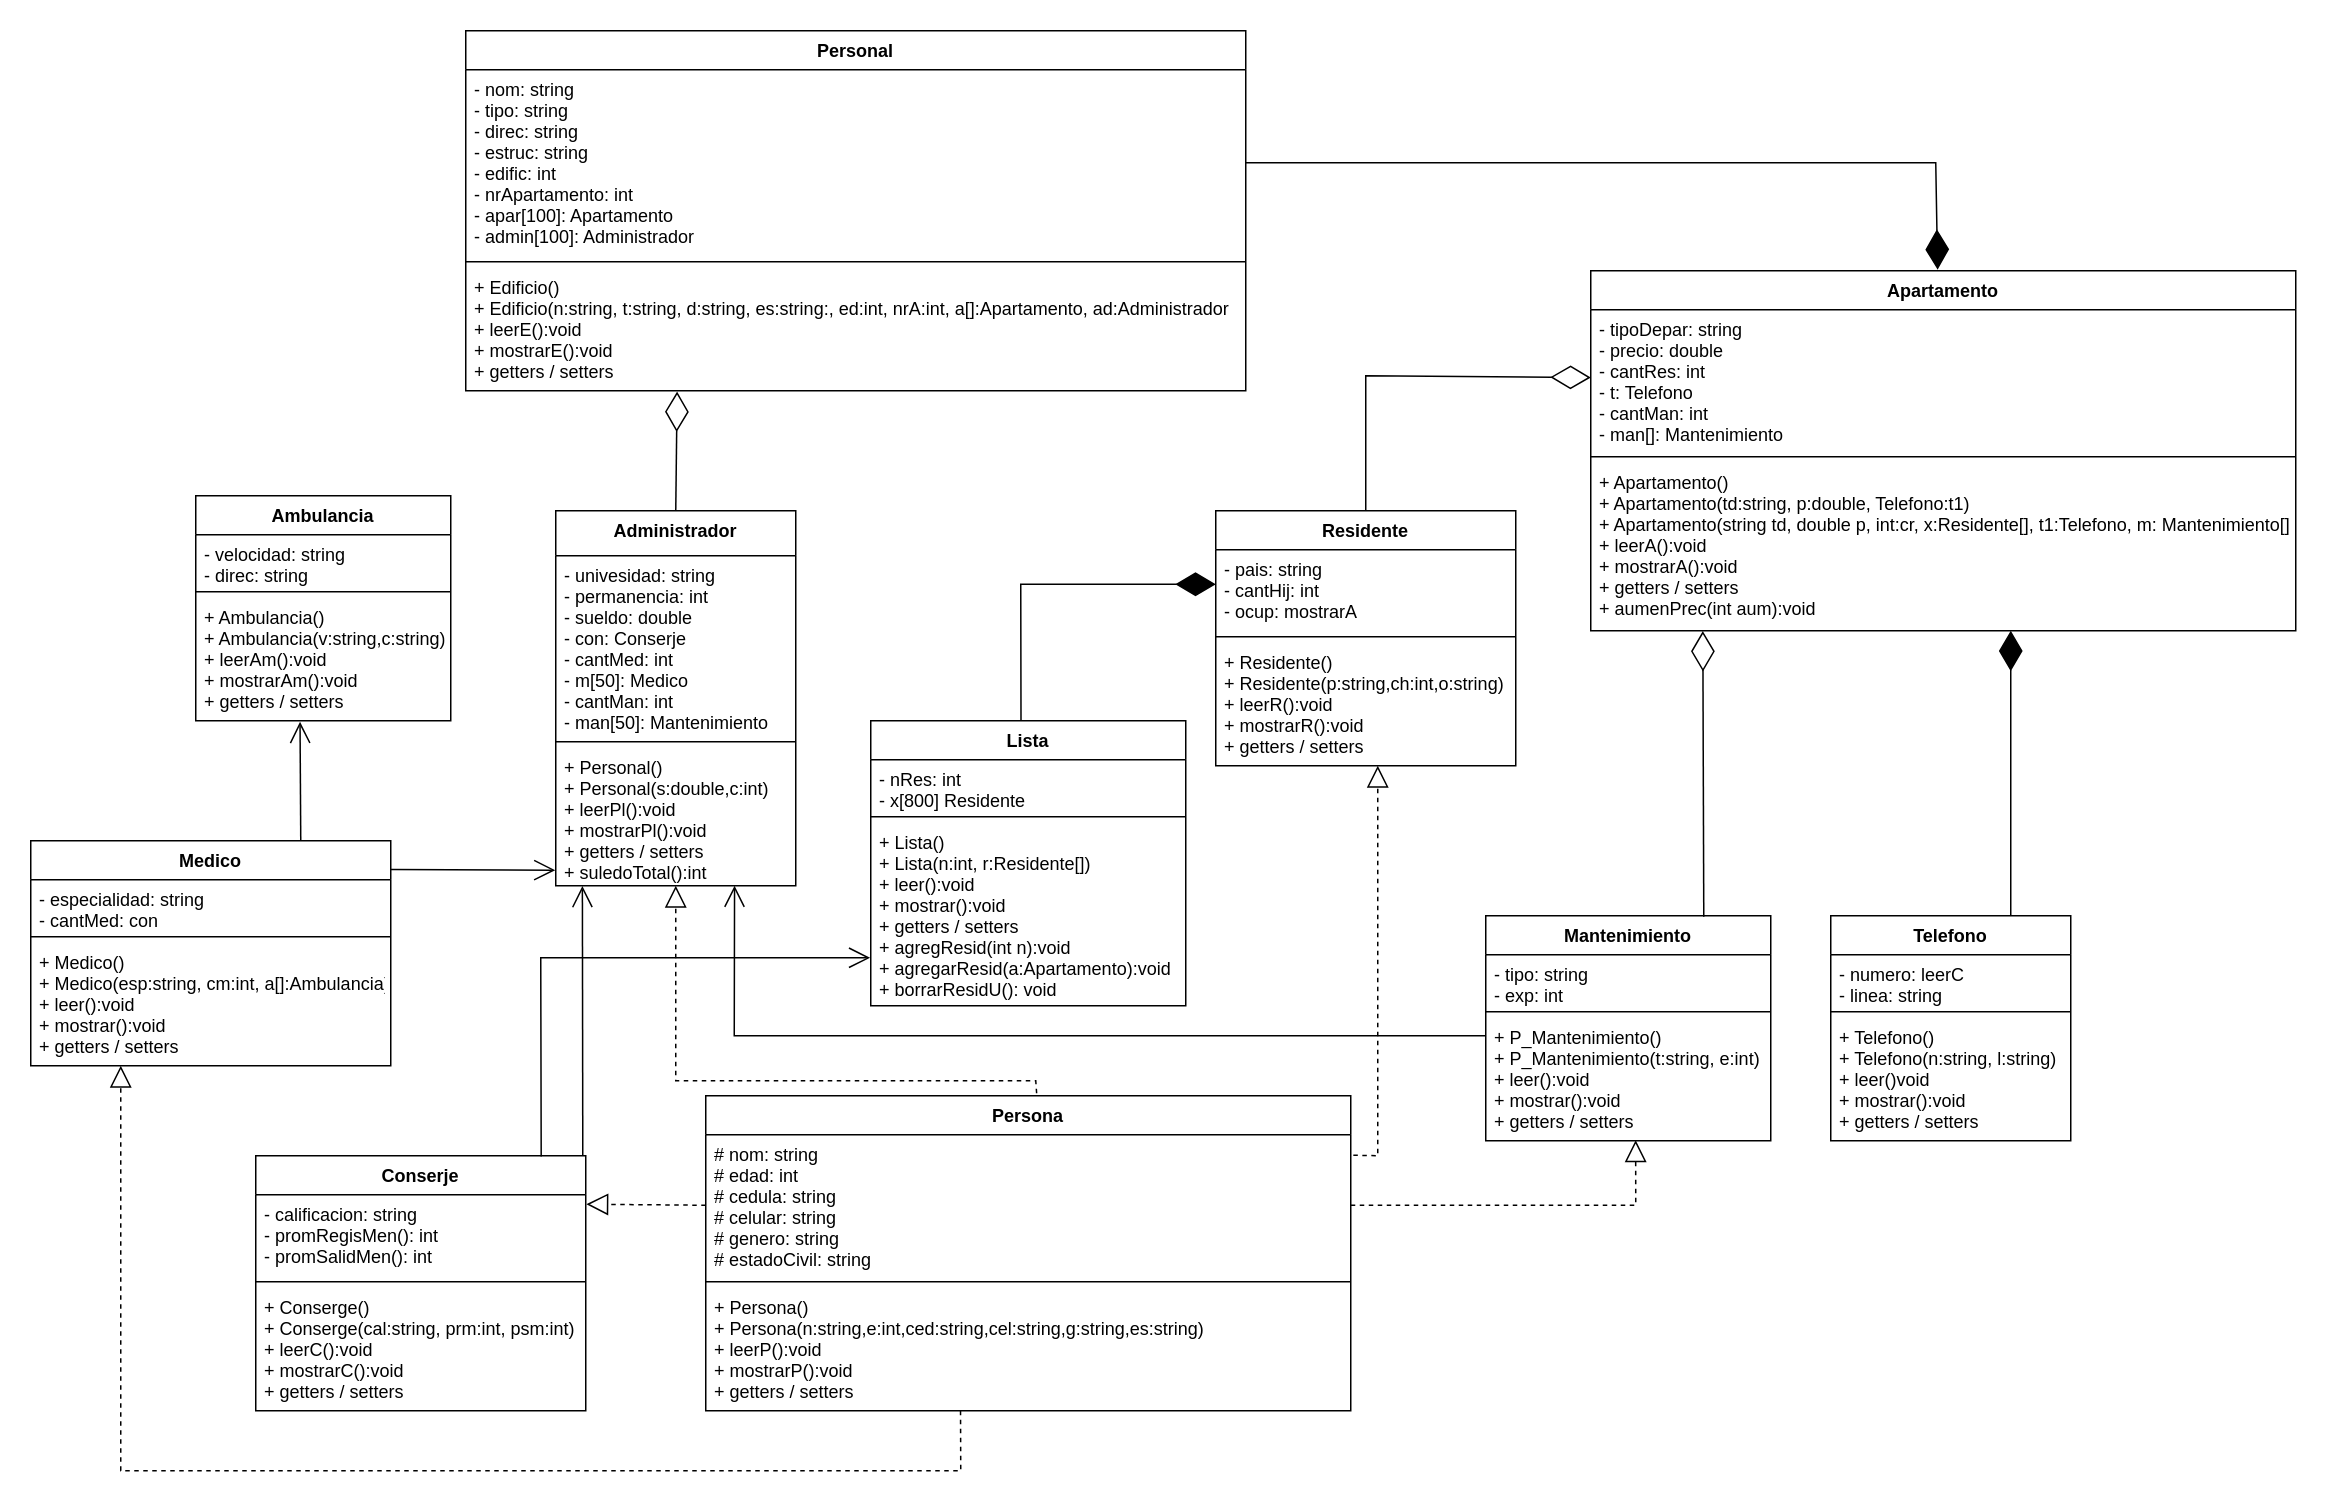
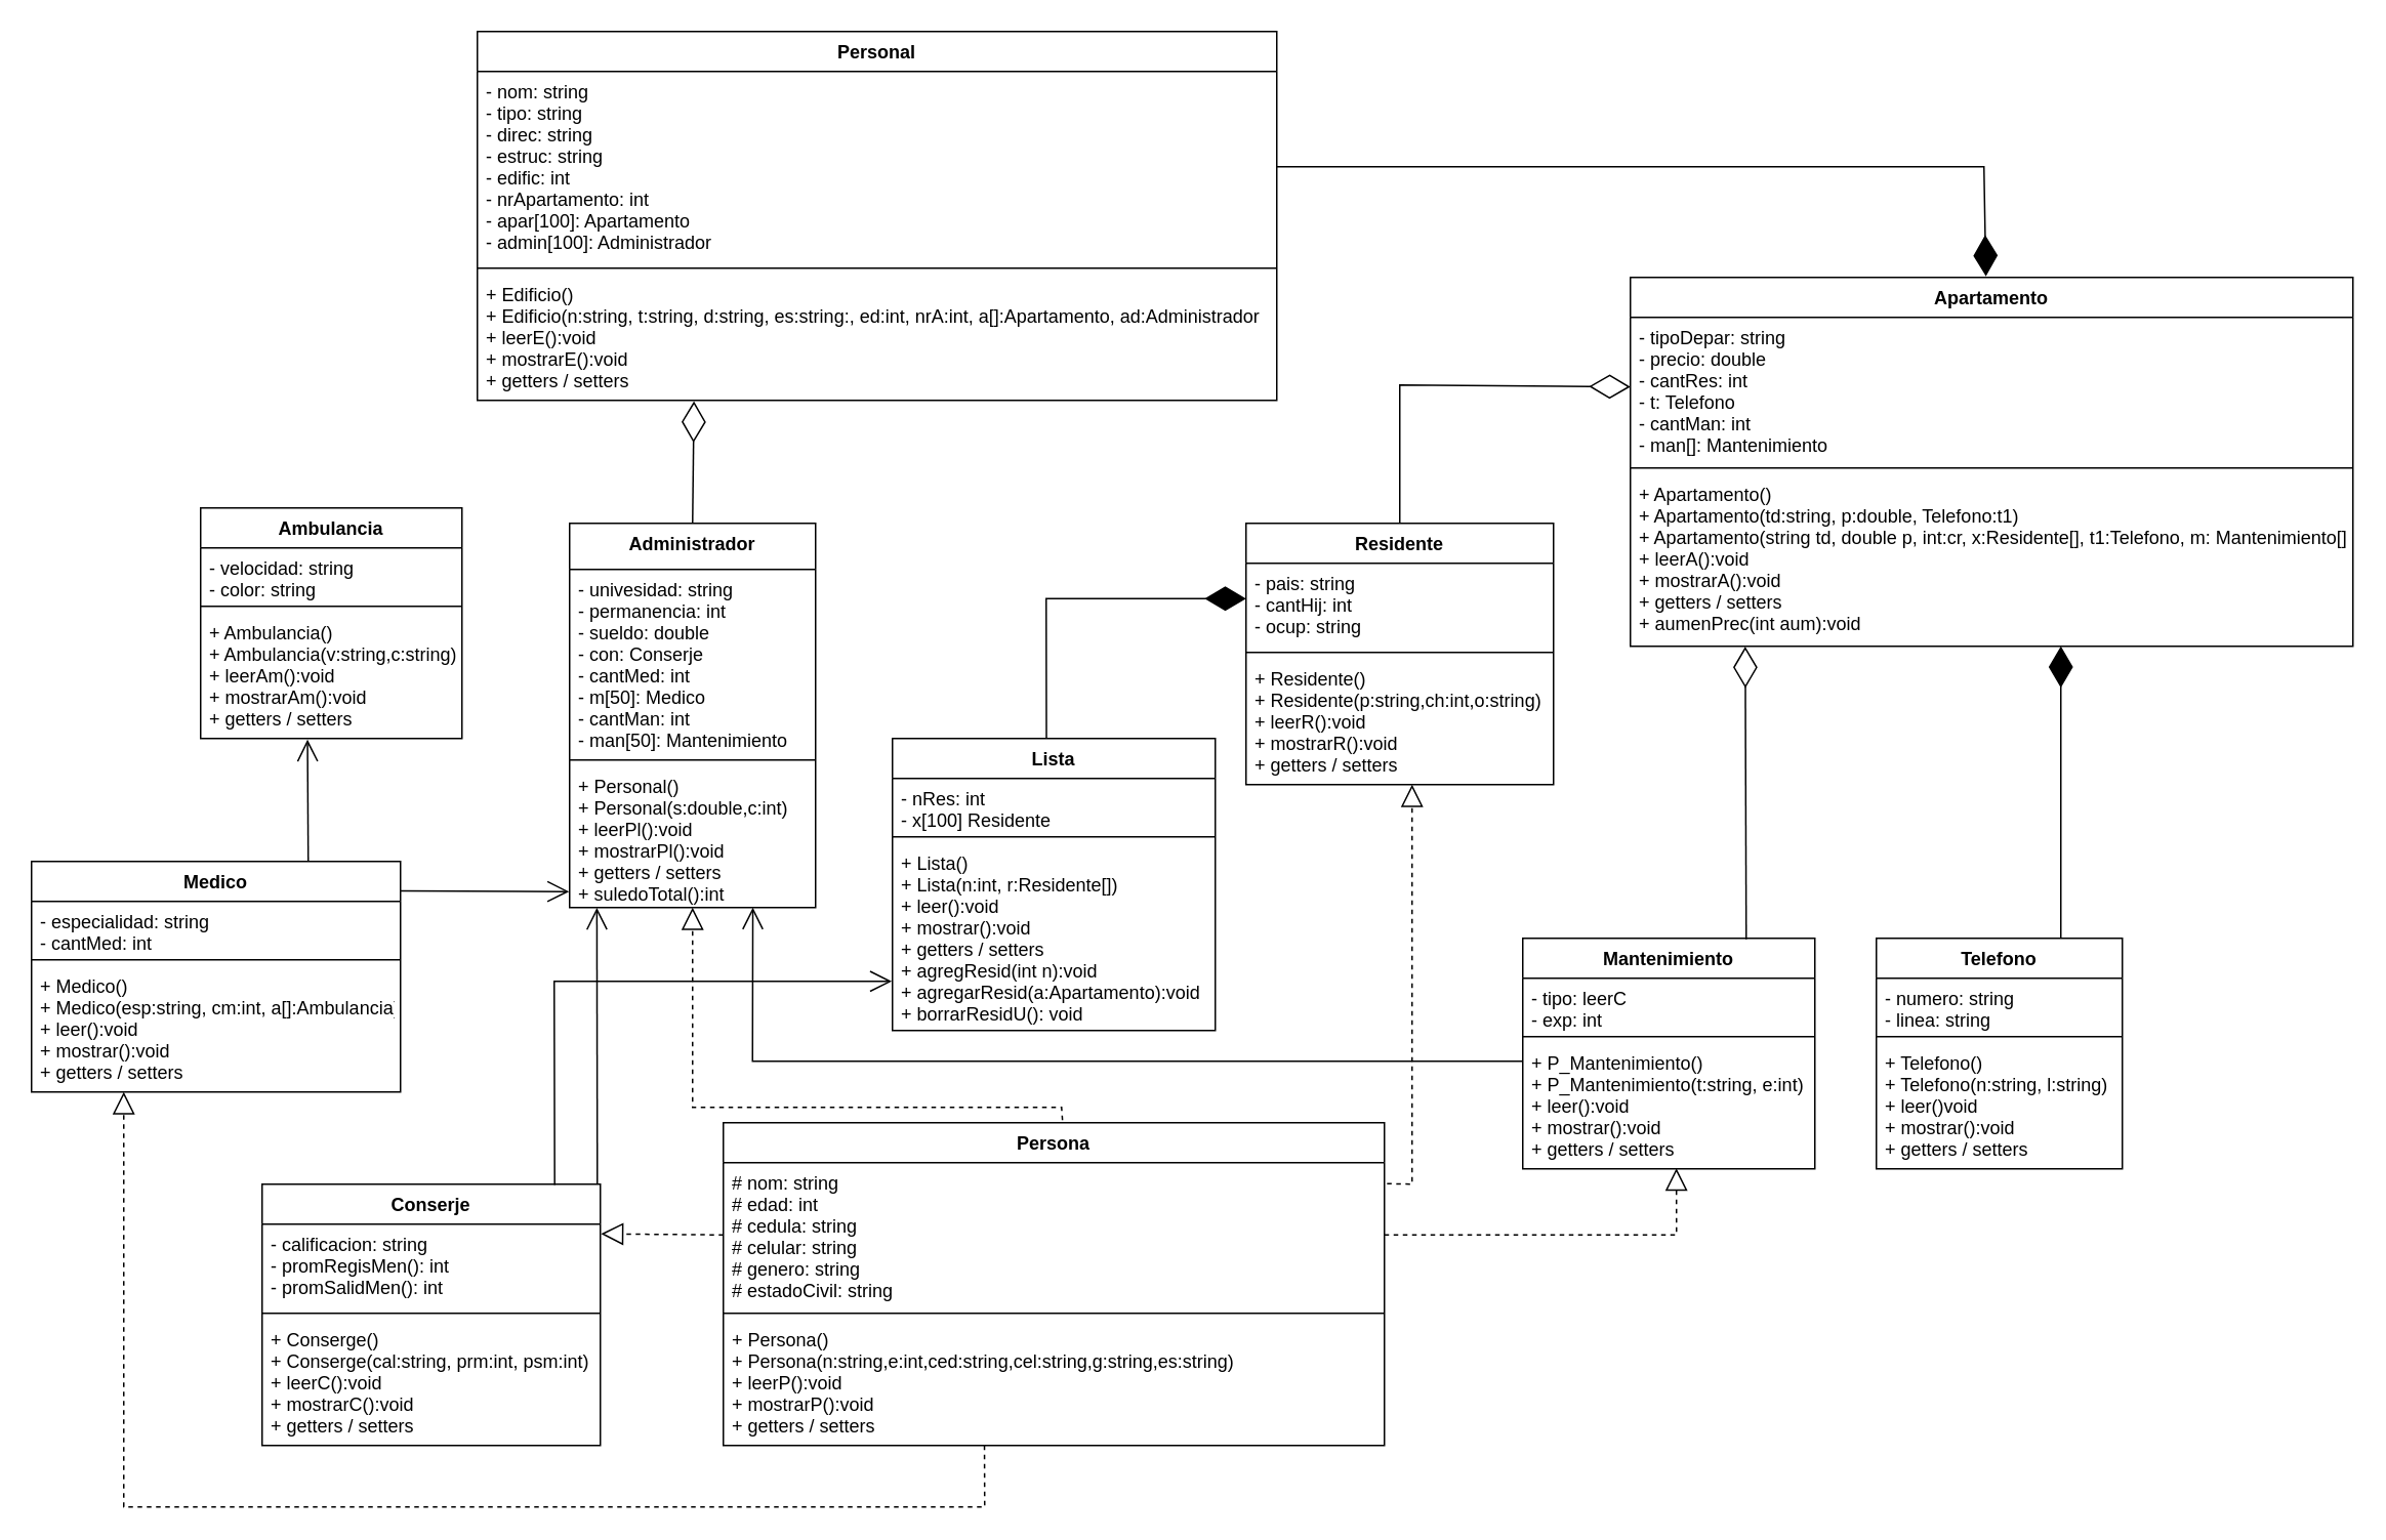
- <mxCell id="39" value="- velocidad: string&#10;- direc: string" style="text;strokeColor=none;fillColor=none;align=left;verticalAlign=top;spacingLeft=4;spacingRight=4;overflow=hidden;rotatable=0;points=[[0,0.5],[1,0.5]];portConstraint=eastwest;" parent="38" vertex="1"><mxGeometry y="26" width="170" height="34" as="geometry" /></mxCell>
+ <mxCell id="39" value="- velocidad: string&#10;- color: string" style="text;strokeColor=none;fillColor=none;align=left;verticalAlign=top;spacingLeft=4;spacingRight=4;overflow=hidden;rotatable=0;points=[[0,0.5],[1,0.5]];portConstraint=eastwest;" parent="38" vertex="1"><mxGeometry y="26" width="170" height="34" as="geometry" /></mxCell>
- <mxCell id="15" value="- pais: string&#10;- cantHij: int&#10;- ocup: mostrarA" style="text;strokeColor=none;fillColor=none;align=left;verticalAlign=top;spacingLeft=4;spacingRight=4;overflow=hidden;rotatable=0;points=[[0,0.5],[1,0.5]];portConstraint=eastwest;" parent="14" vertex="1"><mxGeometry y="26" width="200" height="54" as="geometry" /></mxCell>
+ <mxCell id="15" value="- pais: string&#10;- cantHij: int&#10;- ocup: string" style="text;strokeColor=none;fillColor=none;align=left;verticalAlign=top;spacingLeft=4;spacingRight=4;overflow=hidden;rotatable=0;points=[[0,0.5],[1,0.5]];portConstraint=eastwest;" parent="14" vertex="1"><mxGeometry y="26" width="200" height="54" as="geometry" /></mxCell>
- <mxCell id="43" value="- nRes: int&#10;- x[800] Residente" style="text;strokeColor=none;fillColor=none;align=left;verticalAlign=top;spacingLeft=4;spacingRight=4;overflow=hidden;rotatable=0;points=[[0,0.5],[1,0.5]];portConstraint=eastwest;" vertex="1" parent="42"><mxGeometry y="26" width="210" height="34" as="geometry" /></mxCell>
+ <mxCell id="43" value="- nRes: int&#10;- x[100] Residente" style="text;strokeColor=none;fillColor=none;align=left;verticalAlign=top;spacingLeft=4;spacingRight=4;overflow=hidden;rotatable=0;points=[[0,0.5],[1,0.5]];portConstraint=eastwest;" vertex="1" parent="42"><mxGeometry y="26" width="210" height="34" as="geometry" /></mxCell>
- <mxCell id="31" value="- especialidad: string&#10;- cantMed: con" style="text;strokeColor=none;fillColor=none;align=left;verticalAlign=top;spacingLeft=4;spacingRight=4;overflow=hidden;rotatable=0;points=[[0,0.5],[1,0.5]];portConstraint=eastwest;" parent="30" vertex="1"><mxGeometry y="26" width="240" height="34" as="geometry" /></mxCell>
+ <mxCell id="31" value="- especialidad: string&#10;- cantMed: int" style="text;strokeColor=none;fillColor=none;align=left;verticalAlign=top;spacingLeft=4;spacingRight=4;overflow=hidden;rotatable=0;points=[[0,0.5],[1,0.5]];portConstraint=eastwest;" parent="30" vertex="1"><mxGeometry y="26" width="240" height="34" as="geometry" /></mxCell>
- <mxCell id="23" value="- tipo: string&#10;- exp: int" style="text;strokeColor=none;fillColor=none;align=left;verticalAlign=top;spacingLeft=4;spacingRight=4;overflow=hidden;rotatable=0;points=[[0,0.5],[1,0.5]];portConstraint=eastwest;" parent="22" vertex="1"><mxGeometry y="26" width="190" height="34" as="geometry" /></mxCell>
+ <mxCell id="23" value="- tipo: leerC&#10;- exp: int" style="text;strokeColor=none;fillColor=none;align=left;verticalAlign=top;spacingLeft=4;spacingRight=4;overflow=hidden;rotatable=0;points=[[0,0.5],[1,0.5]];portConstraint=eastwest;" parent="22" vertex="1"><mxGeometry y="26" width="190" height="34" as="geometry" /></mxCell>
- <mxCell id="35" value="- numero: leerC&#10;- linea: string" style="text;strokeColor=none;fillColor=none;align=left;verticalAlign=top;spacingLeft=4;spacingRight=4;overflow=hidden;rotatable=0;points=[[0,0.5],[1,0.5]];portConstraint=eastwest;" parent="34" vertex="1"><mxGeometry y="26" width="160" height="34" as="geometry" /></mxCell>
+ <mxCell id="35" value="- numero: string&#10;- linea: string" style="text;strokeColor=none;fillColor=none;align=left;verticalAlign=top;spacingLeft=4;spacingRight=4;overflow=hidden;rotatable=0;points=[[0,0.5],[1,0.5]];portConstraint=eastwest;" parent="34" vertex="1"><mxGeometry y="26" width="160" height="34" as="geometry" /></mxCell>
